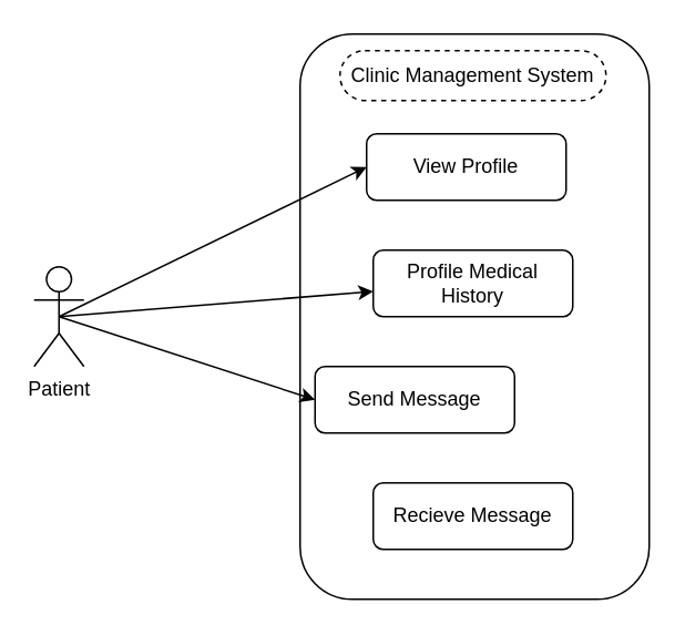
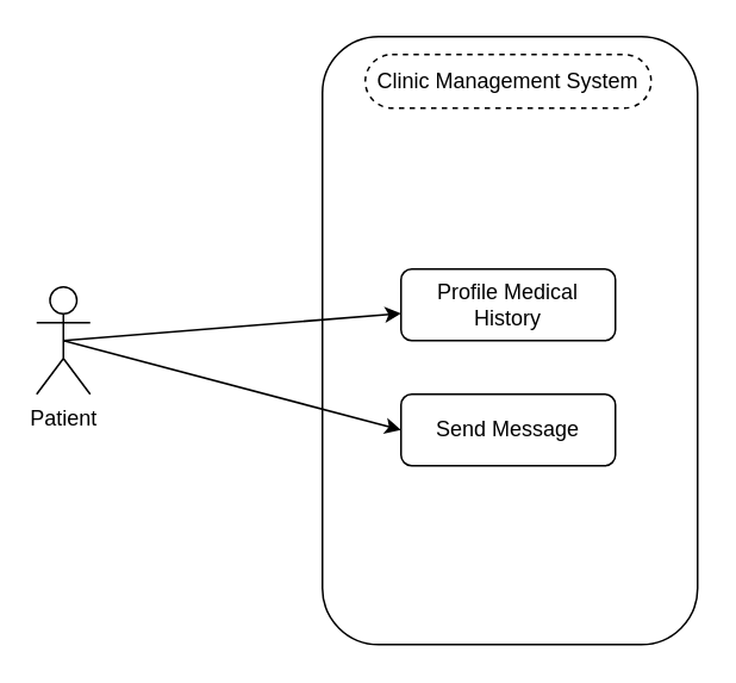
- <mxCell id="7" value="View Profile" style="rounded=1;whiteSpace=wrap;html=1;" vertex="1" parent="1"><mxGeometry x="220" y="80" width="120" height="40" as="geometry" /></mxCell>
- <mxCell id="2" style="rounded=0;orthogonalLoop=1;jettySize=auto;html=1;exitX=0.5;exitY=0.5;exitDx=0;exitDy=0;exitPerimeter=0;entryX=0;entryY=0.5;entryDx=0;entryDy=0;" edge="1" parent="1" source="5" target="7"><mxGeometry relative="1" as="geometry" /></mxCell>
- <mxCell id="9" value="Send Message" style="rounded=1;whiteSpace=wrap;html=1;" vertex="1" parent="1"><mxGeometry x="189" y="220" width="120" height="40" as="geometry" /></mxCell>
+ <mxCell id="9" value="Send Message" style="rounded=1;whiteSpace=wrap;html=1;" vertex="1" parent="1"><mxGeometry x="224" y="220" width="120" height="40" as="geometry" /></mxCell>
- <mxCell id="10" value="Recieve Message" style="rounded=1;whiteSpace=wrap;html=1;" vertex="1" parent="1"><mxGeometry x="224" y="290" width="120" height="40" as="geometry" /></mxCell>
